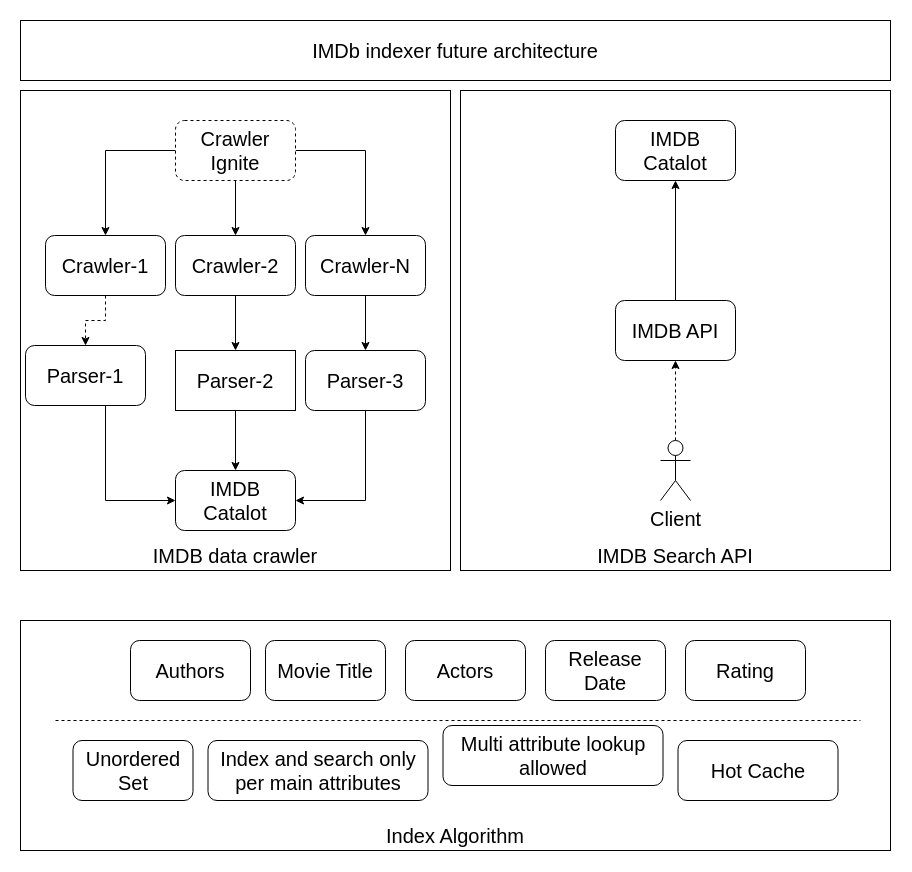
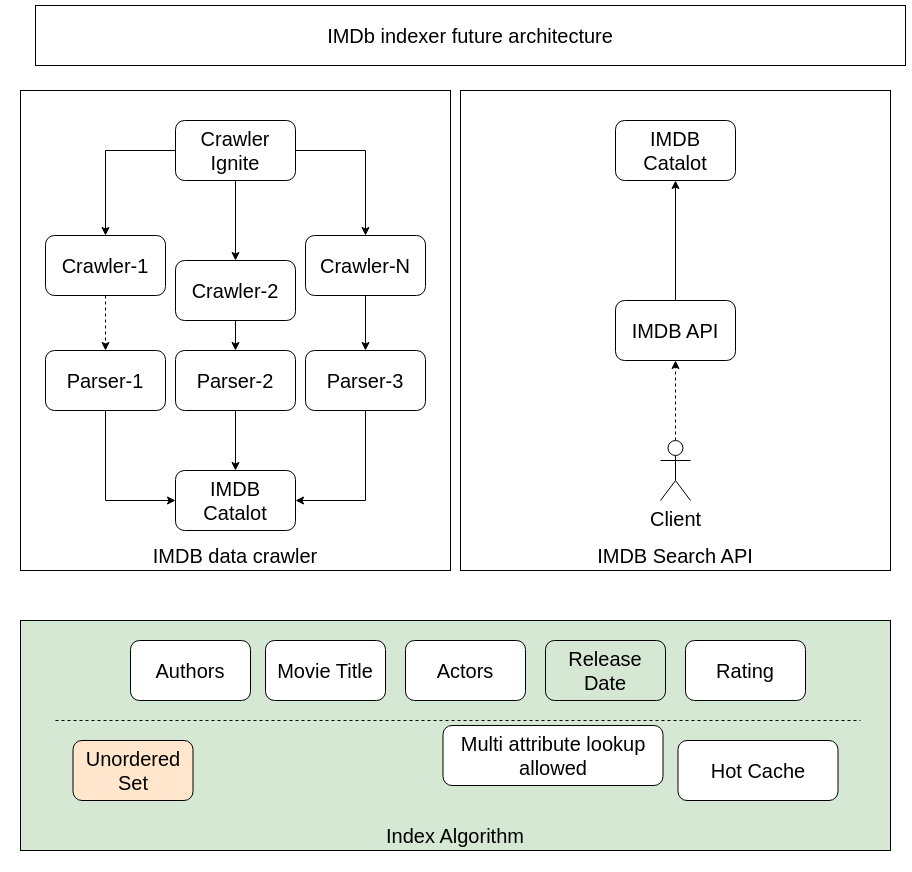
- <mxCell id="2" value="IMDb indexer future architecture" style="rounded=0;whiteSpace=wrap;html=1;fontSize=20;" parent="1" vertex="1"><mxGeometry x="20" y="20" width="870" height="60" as="geometry" /></mxCell>
+ <mxCell id="2" value="IMDb indexer future architecture" style="rounded=0;whiteSpace=wrap;html=1;fontSize=20;" parent="1" vertex="1"><mxGeometry x="35" y="5" width="870" height="60" as="geometry" /></mxCell>
- <mxCell id="7" value="Crawler Ignite" style="rounded=1;whiteSpace=wrap;html=1;fontSize=20;dashed=1;" parent="1" vertex="1"><mxGeometry x="175" y="120" width="120" height="60" as="geometry" /></mxCell>
+ <mxCell id="7" value="Crawler Ignite" style="rounded=1;whiteSpace=wrap;html=1;fontSize=20;" parent="1" vertex="1"><mxGeometry x="175" y="120" width="120" height="60" as="geometry" /></mxCell>
- <mxCell id="11" value="&lt;span&gt;Crawler-2&lt;/span&gt;" style="rounded=1;whiteSpace=wrap;html=1;fontSize=20;" parent="1" vertex="1"><mxGeometry x="175" y="235" width="120" height="60" as="geometry" /></mxCell>
+ <mxCell id="11" value="&lt;span&gt;Crawler-2&lt;/span&gt;" style="rounded=1;whiteSpace=wrap;html=1;fontSize=20;" parent="1" vertex="1"><mxGeometry x="175" y="260" width="120" height="60" as="geometry" /></mxCell>
- <mxCell id="16" value="Parser-1" style="rounded=1;whiteSpace=wrap;html=1;fontSize=20;" parent="1" vertex="1"><mxGeometry x="25" y="345" width="120" height="60" as="geometry" /></mxCell>
+ <mxCell id="16" value="Parser-1" style="rounded=1;whiteSpace=wrap;html=1;fontSize=20;" parent="1" vertex="1"><mxGeometry x="45" y="350" width="120" height="60" as="geometry" /></mxCell>
- <mxCell id="18" value="Parser-2" style="whiteSpace=wrap;html=1;fontSize=20;rounded=0;" parent="1" vertex="1"><mxGeometry x="175" y="350" width="120" height="60" as="geometry" /></mxCell>
+ <mxCell id="18" value="Parser-2" style="rounded=1;whiteSpace=wrap;html=1;fontSize=20;" parent="1" vertex="1"><mxGeometry x="175" y="350" width="120" height="60" as="geometry" /></mxCell>
- <mxCell id="31" value="Release Date" style="rounded=1;whiteSpace=wrap;html=1;fontSize=20;" parent="1" vertex="1"><mxGeometry x="545" y="640" width="120" height="60" as="geometry" /></mxCell>
+ <mxCell id="31" value="Release Date" style="rounded=1;whiteSpace=wrap;html=1;fontSize=20;fillColor=#d5e8d4;" parent="1" vertex="1"><mxGeometry x="545" y="640" width="120" height="60" as="geometry" /></mxCell>
- <mxCell id="34" value="Unordered Set" style="rounded=1;whiteSpace=wrap;html=1;fontSize=20;" parent="1" vertex="1"><mxGeometry x="72.5" y="740" width="120" height="60" as="geometry" /></mxCell>
+ <mxCell id="34" value="Unordered Set" style="rounded=1;whiteSpace=wrap;html=1;fontSize=20;fillColor=#ffe6cc;" parent="1" vertex="1"><mxGeometry x="72.5" y="740" width="120" height="60" as="geometry" /></mxCell>
- <mxCell id="35" value="Index and search only per main attributes" style="rounded=1;whiteSpace=wrap;html=1;fontSize=20;" parent="1" vertex="1"><mxGeometry x="207.5" y="740" width="220" height="60" as="geometry" /></mxCell>
- <mxCell id="27" value="Index Algorithm" style="rounded=0;whiteSpace=wrap;html=1;fontSize=20;verticalAlign=bottom;" parent="1" vertex="1"><mxGeometry x="20" y="620" width="870" height="230" as="geometry" /></mxCell>
+ <mxCell id="27" value="Index Algorithm" style="rounded=0;whiteSpace=wrap;html=1;fontSize=20;verticalAlign=bottom;fillColor=#d5e8d4;" parent="1" vertex="1"><mxGeometry x="20" y="620" width="870" height="230" as="geometry" /></mxCell>
